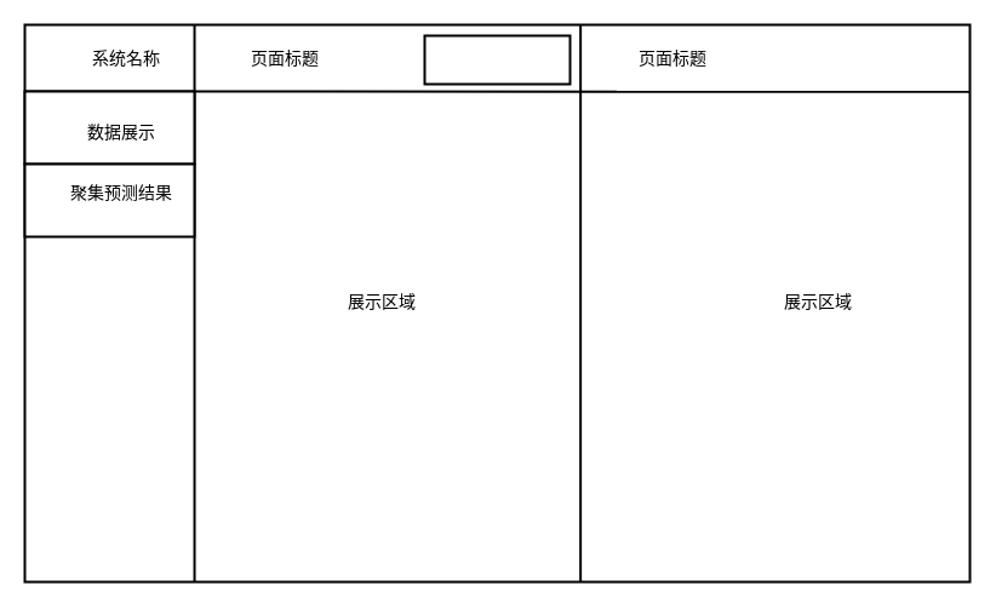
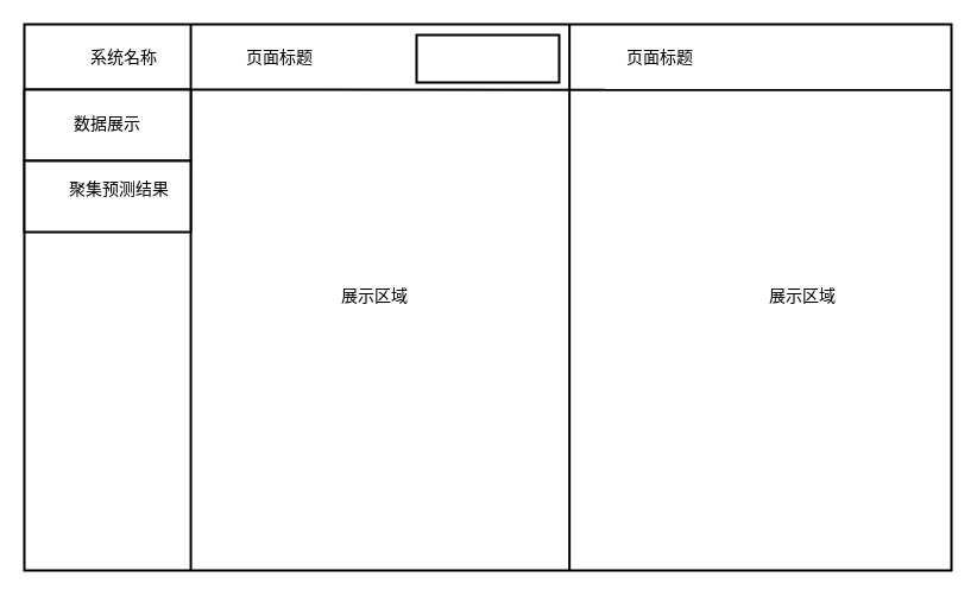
- <mxCell id="8" value="&lt;font face=&quot;Times New Roman&quot;&gt;&lt;span style=&quot;font-size: 14px&quot;&gt;数据展示&lt;/span&gt;&lt;/font&gt;" style="text;html=1;strokeColor=none;fillColor=none;align=center;verticalAlign=middle;whiteSpace=wrap;rounded=0;strokeWidth=2;" parent="1" vertex="1"><mxGeometry x="45" y="95" width="110" height="30" as="geometry" /></mxCell>
+ <mxCell id="8" value="&lt;font face=&quot;Times New Roman&quot;&gt;&lt;span style=&quot;font-size: 14px&quot;&gt;数据展示&lt;/span&gt;&lt;/font&gt;" style="text;html=1;strokeColor=none;fillColor=none;align=center;verticalAlign=middle;whiteSpace=wrap;rounded=0;strokeWidth=2;" parent="1" vertex="1"><mxGeometry x="35" y="90" width="110" height="30" as="geometry" /></mxCell>
